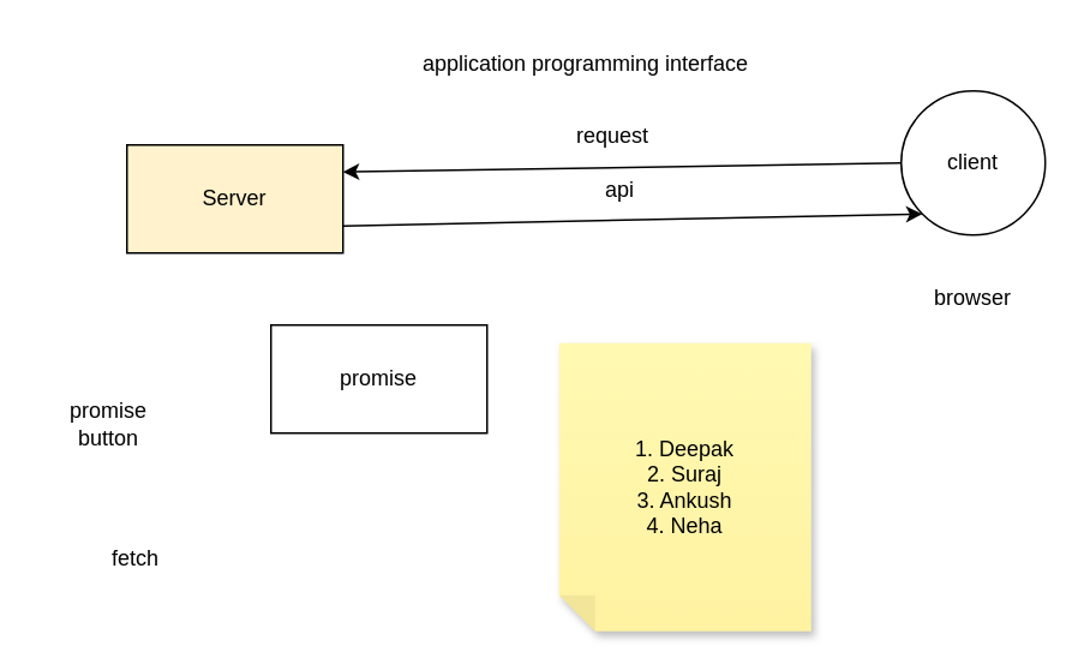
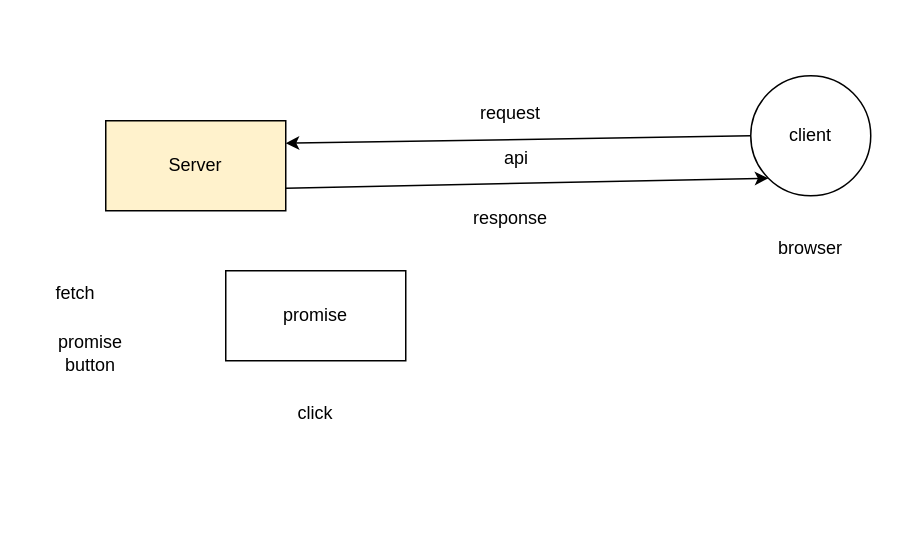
- <mxCell id="13" value="application programming interface" style="text;strokeColor=none;align=center;fillColor=none;html=1;verticalAlign=middle;whiteSpace=wrap;rounded=0;" vertex="1" parent="1"><mxGeometry x="220" y="20" width="210" height="30" as="geometry" /></mxCell>
+ <mxCell id="9" value="response" style="text;strokeColor=none;align=center;fillColor=none;html=1;verticalAlign=middle;whiteSpace=wrap;rounded=0;" vertex="1" parent="1"><mxGeometry x="310" y="130" width="60" height="30" as="geometry" /></mxCell>
- <mxCell id="11" value="1. Deepak&lt;div&gt;2. Suraj&lt;/div&gt;&lt;div&gt;3. Ankush&lt;/div&gt;&lt;div&gt;4. Neha&lt;/div&gt;" style="shape=note;whiteSpace=wrap;html=1;backgroundOutline=1;fontColor=#000000;darkOpacity=0.05;fillColor=#FFF9B2;strokeColor=none;fillStyle=solid;direction=west;gradientDirection=north;gradientColor=#FFF2A1;shadow=1;size=20;pointerEvents=1;" vertex="1" parent="1"><mxGeometry x="310" y="190" width="140" height="160" as="geometry" /></mxCell>
+ <mxCell id="12" value="click" style="text;strokeColor=none;align=center;fillColor=none;html=1;verticalAlign=middle;whiteSpace=wrap;rounded=0;" vertex="1" parent="1"><mxGeometry x="180" y="260" width="60" height="30" as="geometry" /></mxCell>
- <mxCell id="14" value="fetch" style="text;strokeColor=none;align=center;fillColor=none;html=1;verticalAlign=middle;whiteSpace=wrap;rounded=0;" vertex="1" parent="1"><mxGeometry x="45" y="295" width="60" height="30" as="geometry" /></mxCell>
+ <mxCell id="14" value="fetch" style="text;strokeColor=none;align=center;fillColor=none;html=1;verticalAlign=middle;whiteSpace=wrap;rounded=0;" vertex="1" parent="1"><mxGeometry x="20" y="180" width="60" height="30" as="geometry" /></mxCell>
